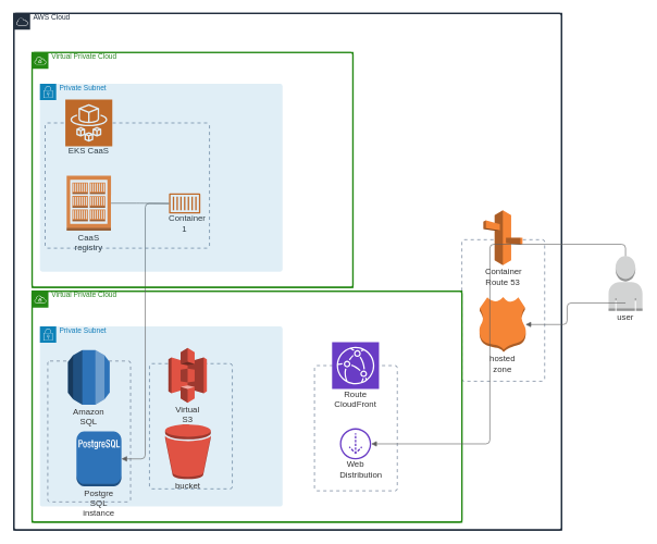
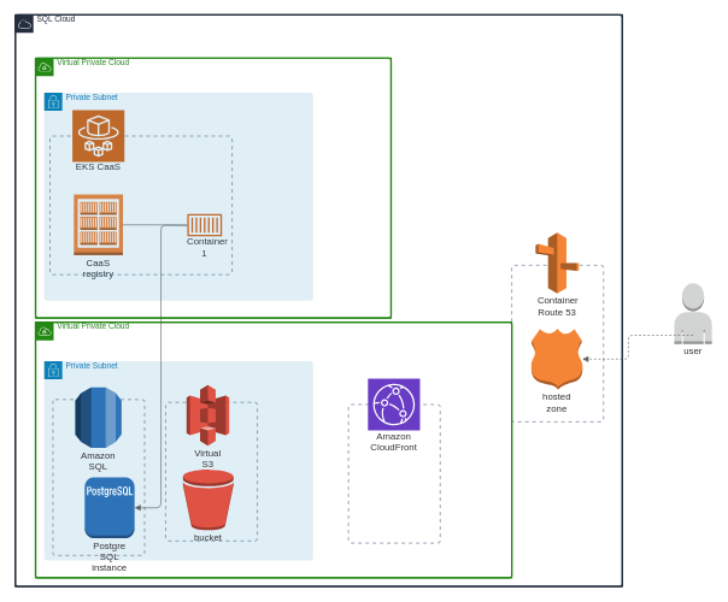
- <mxCell id="6" value="AWS Cloud" style="html=1;overflow=block;blockSpacing=1;whiteSpace=wrap;shape=mxgraph.aws4.group;grIcon=mxgraph.aws4.group_aws_cloud;verticalAlign=top;align=left;spacingLeft=30;fillOpacity=100;fillColor=none;whiteSpace=wrap;fontSize=11;fontColor=#232f3e;spacing=0;strokeColor=#232f3e;strokeOpacity=100;rounded=1;absoluteArcSize=1;arcSize=7;strokeWidth=2;part=1;" parent="5" vertex="1"><mxGeometry width="840" height="792" as="geometry" /></mxCell>
+ <mxCell id="6" value="SQL Cloud" style="html=1;overflow=block;blockSpacing=1;whiteSpace=wrap;shape=mxgraph.aws4.group;grIcon=mxgraph.aws4.group_aws_cloud;verticalAlign=top;align=left;spacingLeft=30;fillOpacity=100;fillColor=none;whiteSpace=wrap;fontSize=11;fontColor=#232f3e;spacing=0;strokeColor=#232f3e;strokeOpacity=100;rounded=1;absoluteArcSize=1;arcSize=7;strokeWidth=2;part=1;" parent="5" vertex="1"><mxGeometry width="840" height="792" as="geometry" /></mxCell>
- <mxCell id="28" value="" style="html=1;jettySize=18;whiteSpace=wrap;fontSize=11;strokeColor=#5E5E5E;rounded=1;arcSize=12;edgeStyle=orthogonalEdgeStyle;startArrow=none;;endArrow=block;endFill=1;;exitX=0.5;exitY=0;exitPerimeter=0;entryX=1;entryY=0.5;entryPerimeter=0;" parent="1" source="16" target="27" edge="1"><mxGeometry width="100" height="100" relative="1" as="geometry"><Array as="points" /></mxGeometry></mxCell>
- <mxCell id="19" value="" style="html=1;jettySize=18;whiteSpace=wrap;fontSize=11;strokeColor=#5E5E5E;rounded=1;arcSize=12;edgeStyle=orthogonalEdgeStyle;startArrow=none;;endArrow=block;endFill=1;;exitX=0.5;exitY=0.857;exitPerimeter=0;entryX=0.995;entryY=0.5;entryPerimeter=0;" parent="1" source="16" target="24" edge="1"><mxGeometry width="100" height="100" relative="1" as="geometry"><Array as="points" /></mxGeometry></mxCell>
+ <mxCell id="19" value="" style="html=1;jettySize=18;whiteSpace=wrap;fontSize=11;strokeColor=#5E5E5E;rounded=1;arcSize=12;edgeStyle=orthogonalEdgeStyle;startArrow=none;endArrow=block;endFill=1;exitX=0.5;exitY=0.857;exitPerimeter=0;entryX=0.995;entryY=0.5;entryPerimeter=0;dashed=1;" parent="1" source="16" target="24" edge="1"><mxGeometry width="100" height="100" relative="1" as="geometry"><Array as="points" /></mxGeometry></mxCell>
- <mxCell id="15" value="Route CloudFront" style="html=1;overflow=block;blockSpacing=1;whiteSpace=wrap;shape=mxgraph.aws4.resourceIcon;resIcon=mxgraph.aws4.cloudfront;labelPosition=center;verticalLabelPosition=bottom;align=center;verticalAlign=top;strokeColor=#ffffff;whiteSpace=wrap;fontSize=13;fontColor=#333333;spacing=0;strokeOpacity=100;rounded=1;absoluteArcSize=1;arcSize=7;fillColor=#693cc5;strokeWidth=2;" parent="1" vertex="1"><mxGeometry x="508" y="524" width="72" height="72" as="geometry" /></mxCell>
+ <mxCell id="15" value="Amazon CloudFront" style="html=1;overflow=block;blockSpacing=1;whiteSpace=wrap;shape=mxgraph.aws4.resourceIcon;resIcon=mxgraph.aws4.cloudfront;labelPosition=center;verticalLabelPosition=bottom;align=center;verticalAlign=top;strokeColor=#ffffff;whiteSpace=wrap;fontSize=13;fontColor=#333333;spacing=0;strokeOpacity=100;rounded=1;absoluteArcSize=1;arcSize=7;fillColor=#693cc5;strokeWidth=2;" parent="1" vertex="1"><mxGeometry x="508" y="524" width="72" height="72" as="geometry" /></mxCell>
- <mxCell id="27" value="Web Distribution" style="html=1;overflow=block;blockSpacing=1;whiteSpace=wrap;shape=mxgraph.aws4.download_distribution;labelPosition=center;verticalLabelPosition=bottom;align=center;verticalAlign=top;strokeColor=none;whiteSpace=wrap;fontSize=13;fontColor=#333333;spacing=0;strokeOpacity=100;rounded=1;absoluteArcSize=1;arcSize=7;fillColor=#693cc5;" parent="1" vertex="1"><mxGeometry x="520" y="656" width="48" height="48" as="geometry" /></mxCell>
